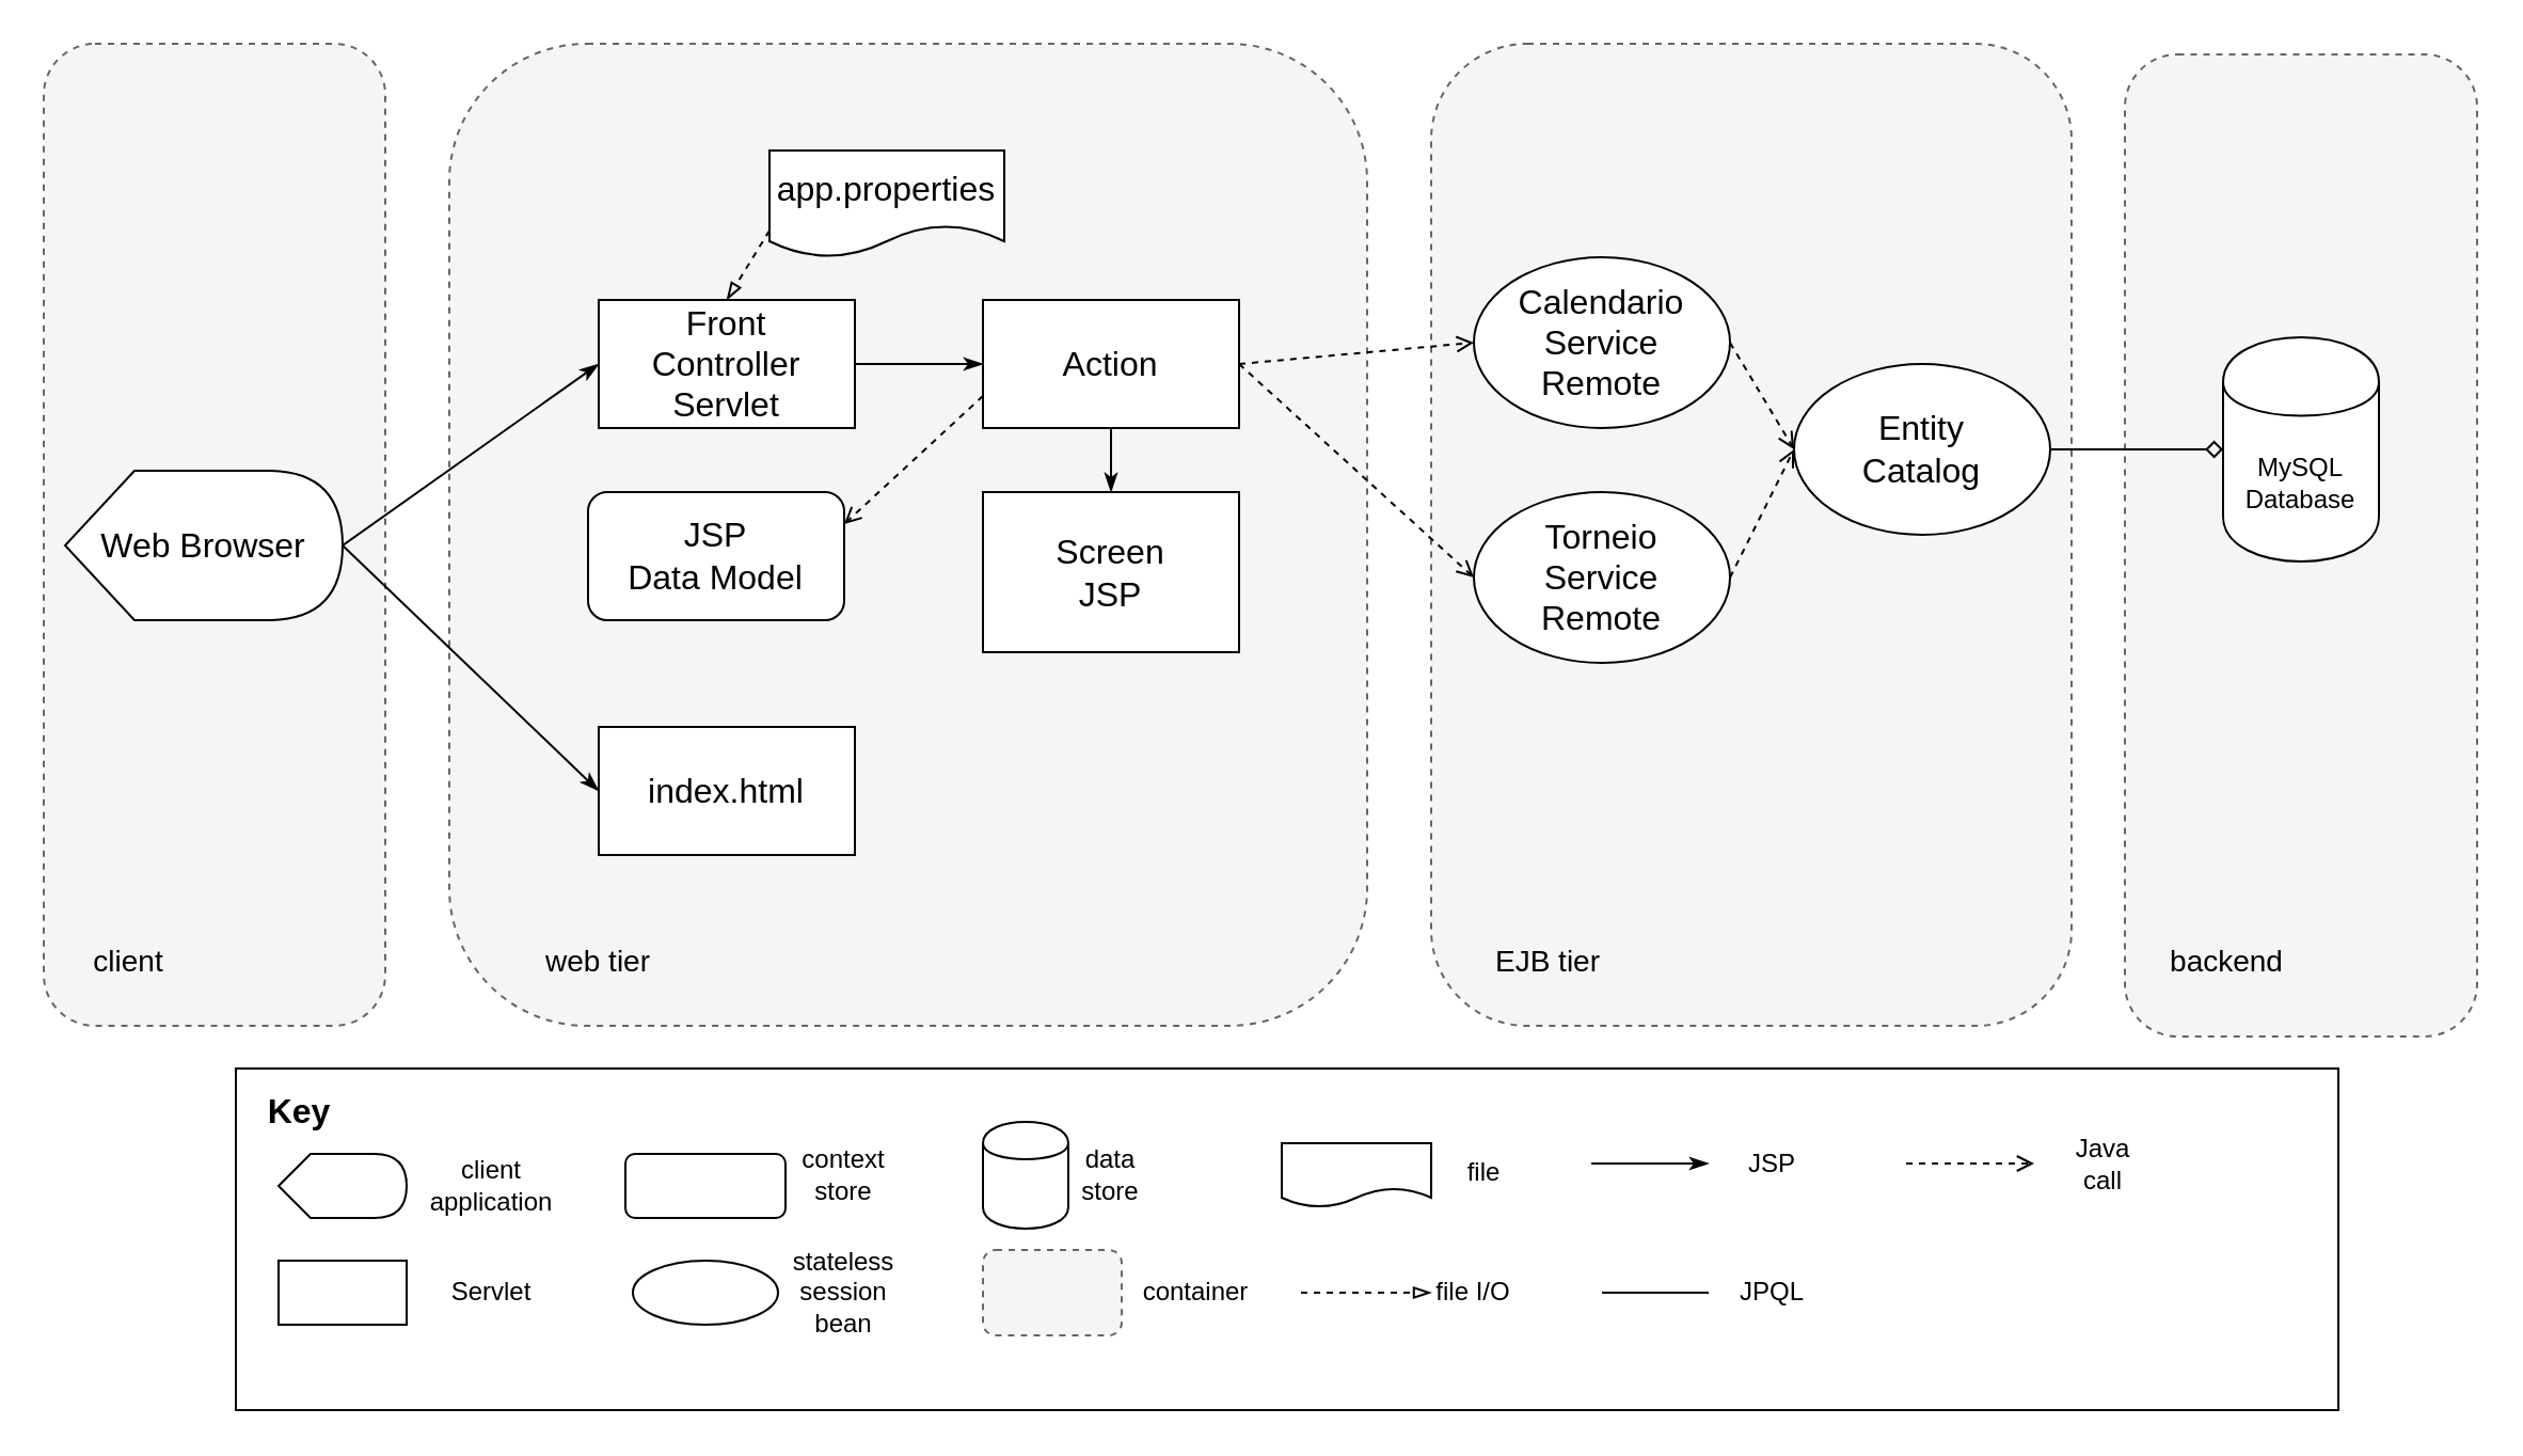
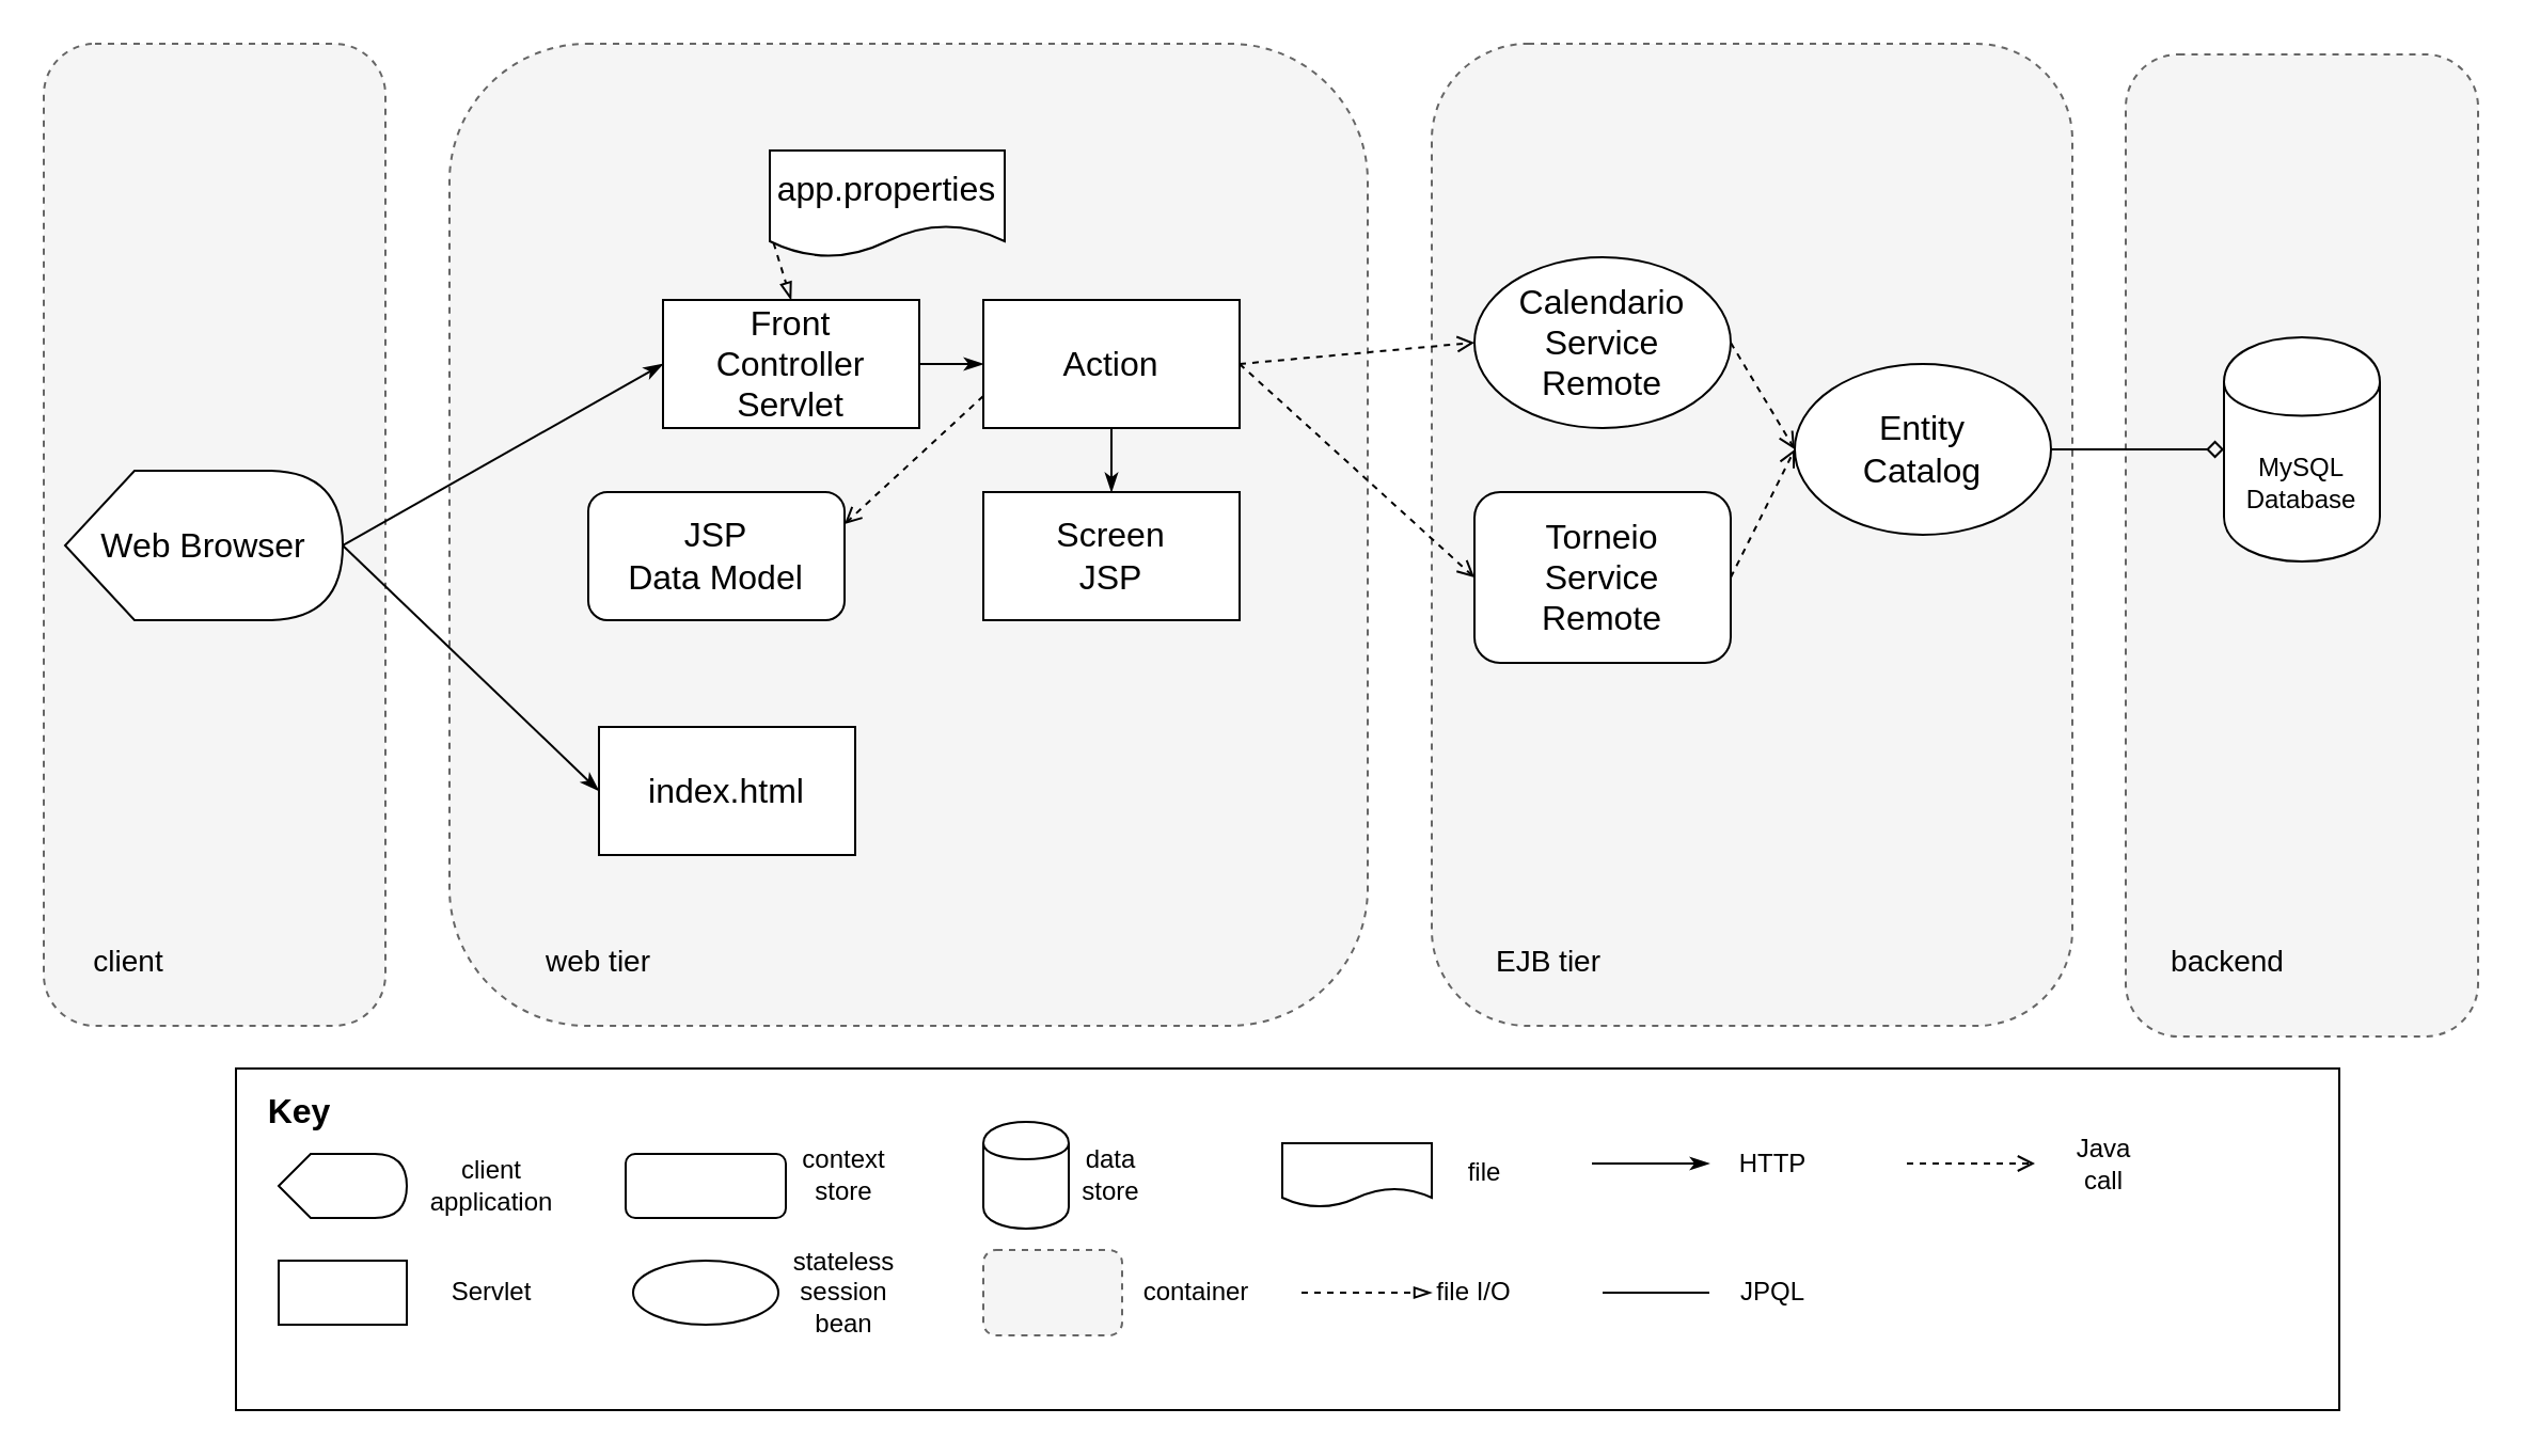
- <mxCell id="10" value="&lt;font style=&quot;font-size: 16px&quot;&gt;Front&lt;br&gt;Controller&lt;br&gt;Servlet&lt;br&gt;&lt;/font&gt;" style="rounded=0;whiteSpace=wrap;html=1;" parent="1" vertex="1"><mxGeometry x="280" y="140" width="120" height="60" as="geometry" /></mxCell>
+ <mxCell id="10" value="&lt;font style=&quot;font-size: 16px&quot;&gt;Front&lt;br&gt;Controller&lt;br&gt;Servlet&lt;br&gt;&lt;/font&gt;" style="rounded=0;whiteSpace=wrap;html=1;" parent="1" vertex="1"><mxGeometry x="310" y="140" width="120" height="60" as="geometry" /></mxCell>
- <mxCell id="18" value="&lt;font style=&quot;font-size: 16px&quot;&gt;Screen&lt;br&gt;JSP&lt;br&gt;&lt;/font&gt;" style="rounded=0;whiteSpace=wrap;html=1;" parent="1" vertex="1"><mxGeometry x="460" y="230" width="120" height="75" as="geometry" /></mxCell>
+ <mxCell id="18" value="&lt;font style=&quot;font-size: 16px&quot;&gt;Screen&lt;br&gt;JSP&lt;br&gt;&lt;/font&gt;" style="rounded=0;whiteSpace=wrap;html=1;" parent="1" vertex="1"><mxGeometry x="460" y="230" width="120" height="60" as="geometry" /></mxCell>
- <mxCell id="23" value="&lt;font style=&quot;font-size: 16px&quot;&gt;Torneio&lt;br&gt;Service&lt;br&gt;Remote&lt;/font&gt;" style="ellipse;whiteSpace=wrap;html=1;" parent="1" vertex="1"><mxGeometry x="690" y="230" width="120" height="80" as="geometry" /></mxCell>
+ <mxCell id="23" value="&lt;font style=&quot;font-size: 16px&quot;&gt;Torneio&lt;br&gt;Service&lt;br&gt;Remote&lt;/font&gt;" style="whiteSpace=wrap;html=1;rounded=1;" parent="1" vertex="1"><mxGeometry x="690" y="230" width="120" height="80" as="geometry" /></mxCell>
- <mxCell id="52" value="JSP" style="text;html=1;strokeColor=none;fillColor=none;align=center;verticalAlign=middle;whiteSpace=wrap;rounded=0;" parent="32" vertex="1"><mxGeometry x="700" y="35" width="40" height="20" as="geometry" /></mxCell>
+ <mxCell id="52" value="HTTP" style="text;html=1;strokeColor=none;fillColor=none;align=center;verticalAlign=middle;whiteSpace=wrap;rounded=0;" parent="32" vertex="1"><mxGeometry x="700" y="35" width="40" height="20" as="geometry" /></mxCell>
